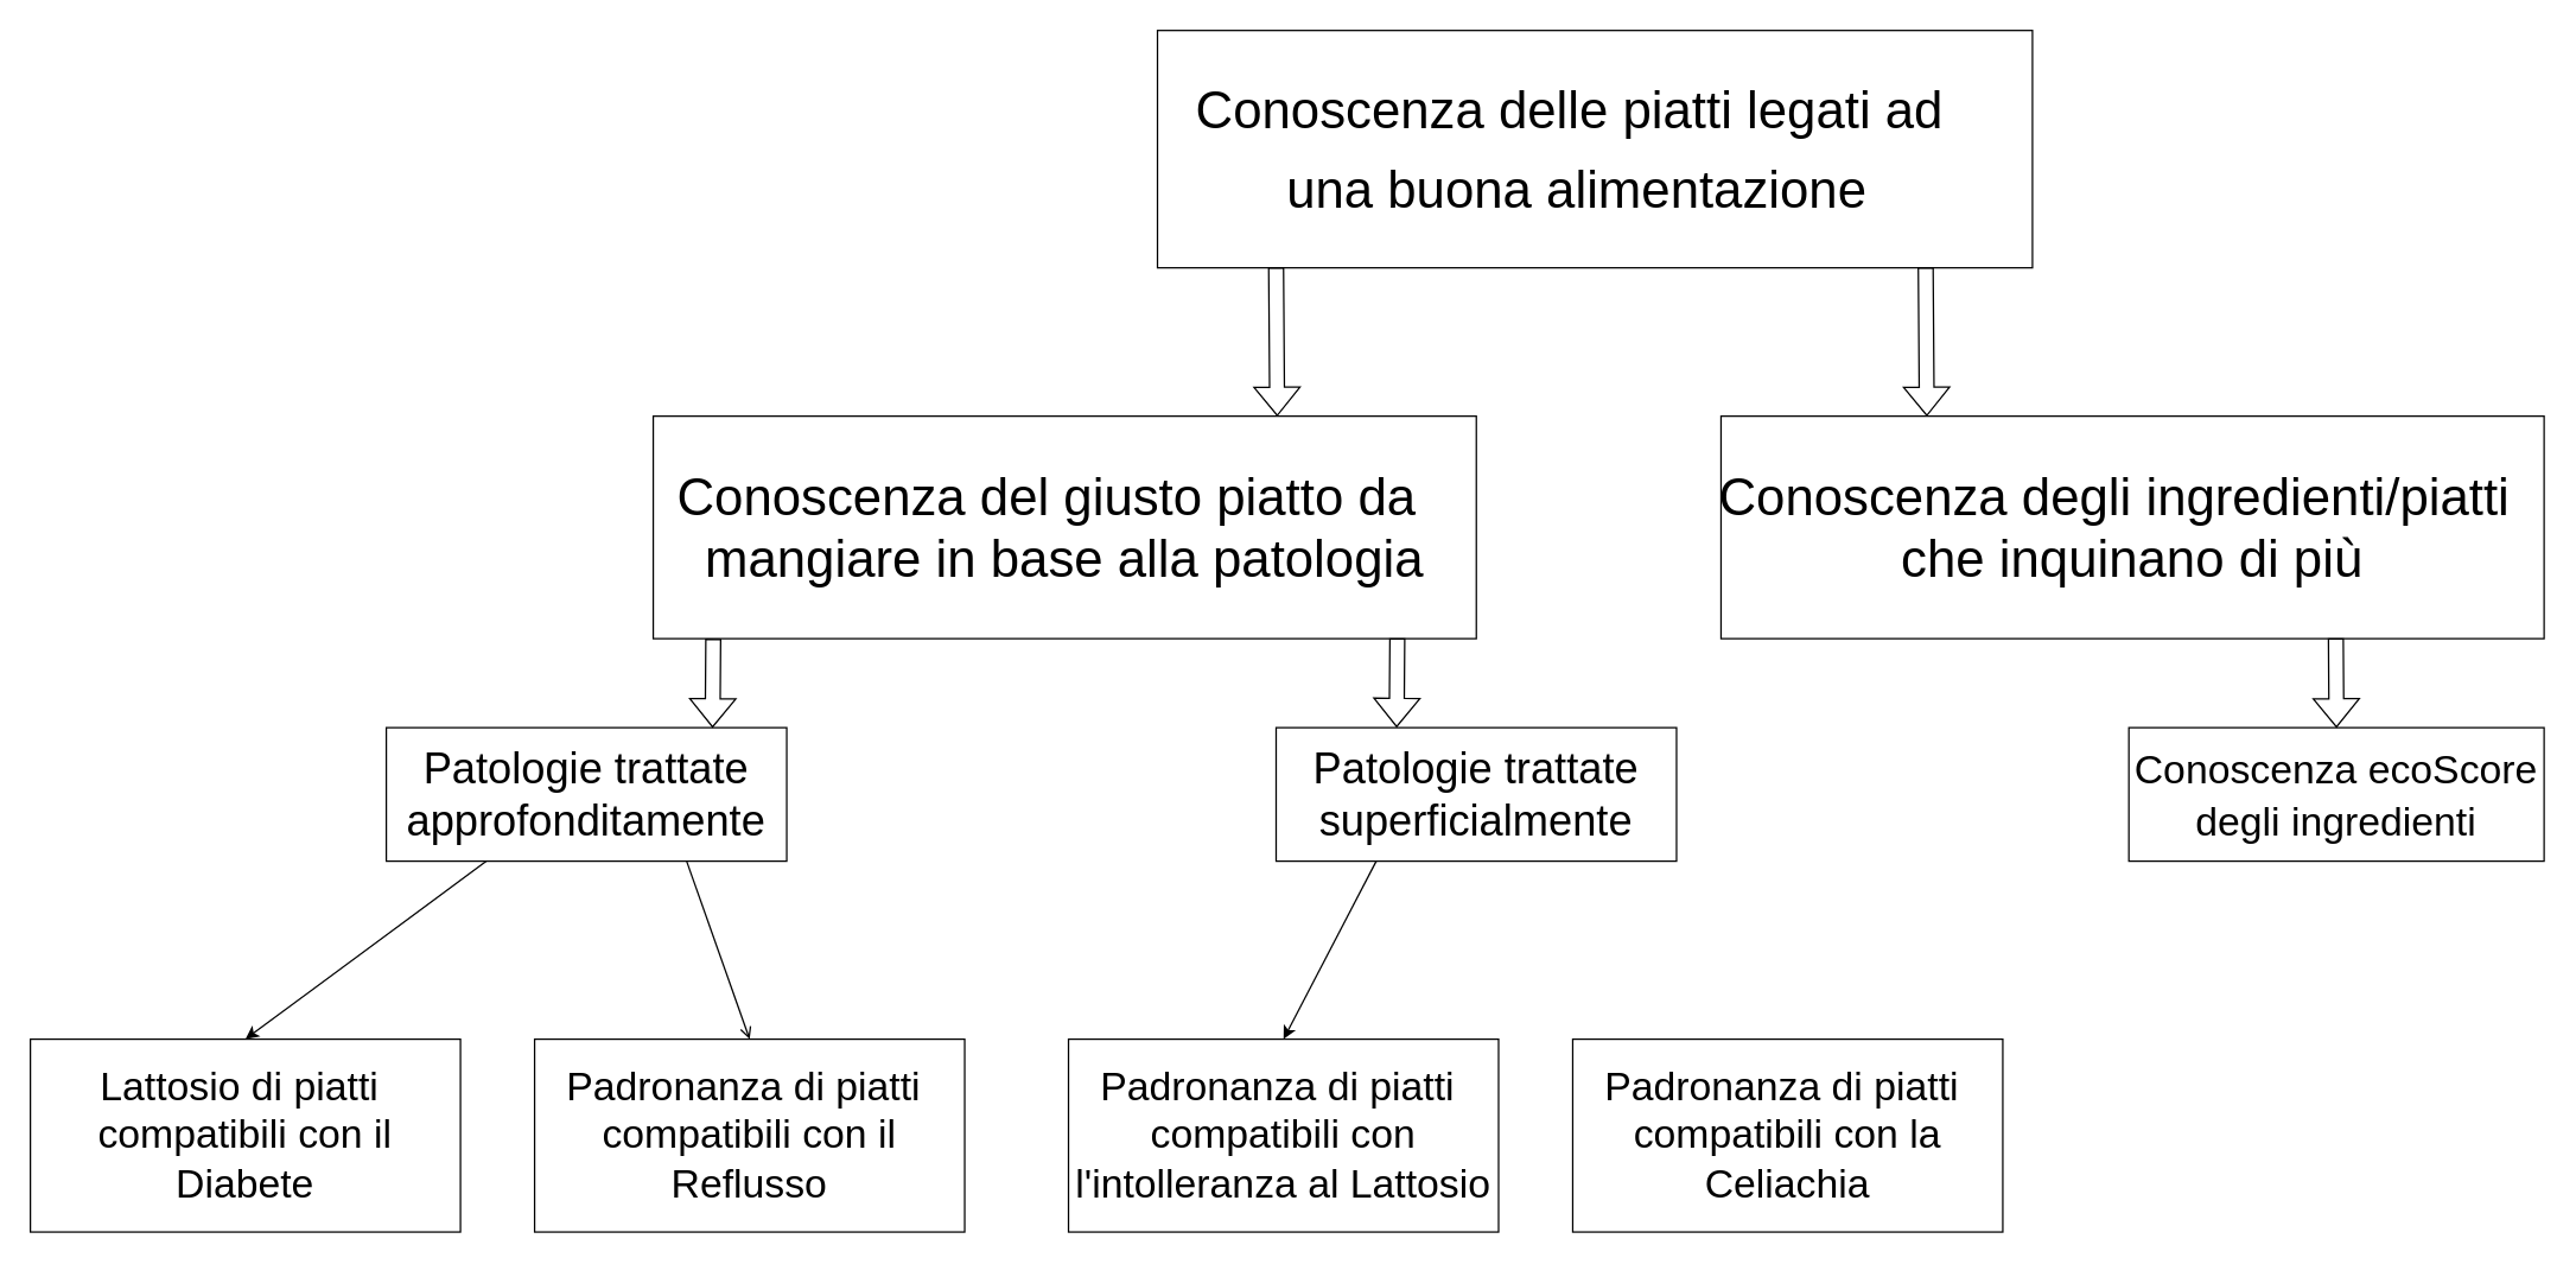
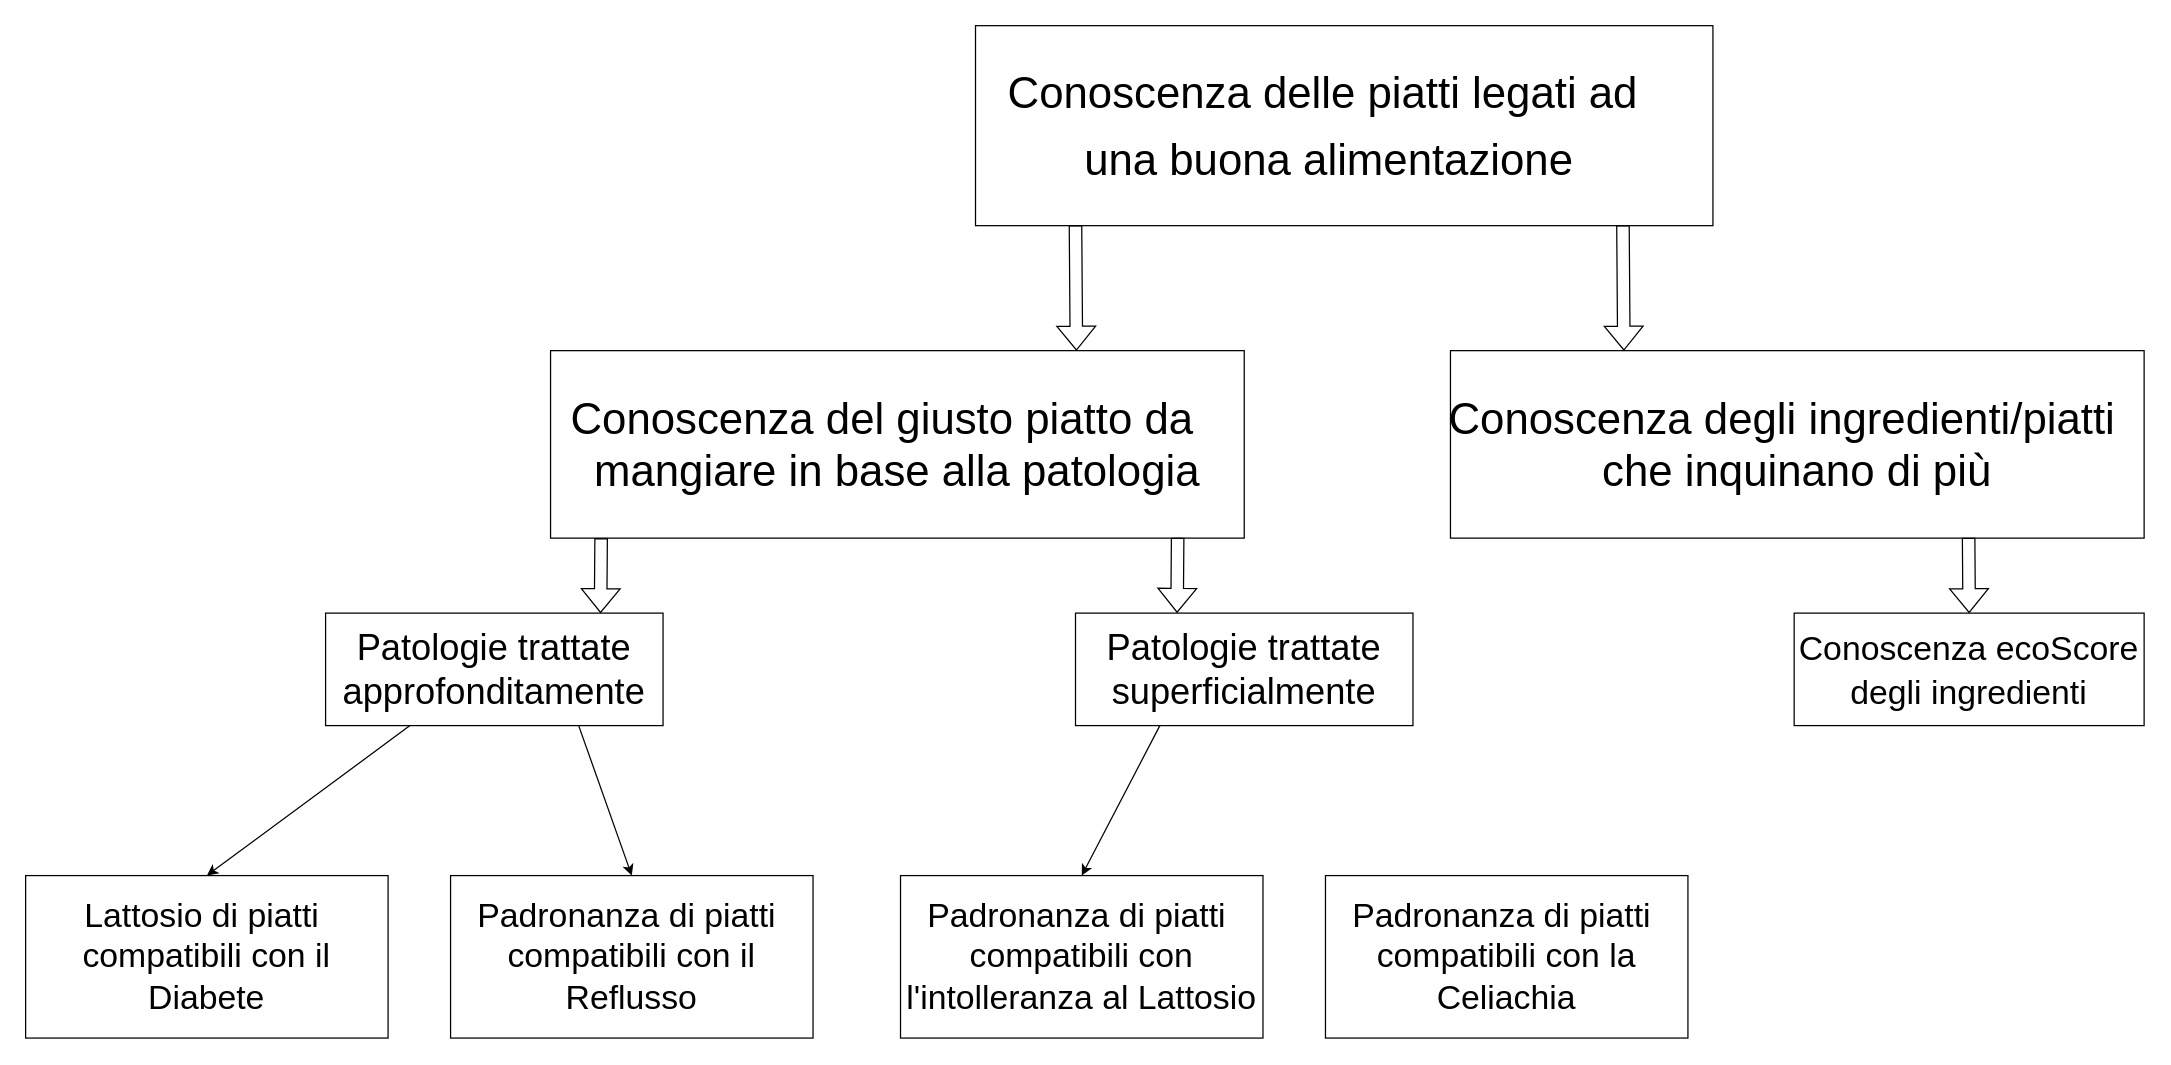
- <mxCell id="15" value="" style="endArrow=open;html=1;rounded=0;fontSize=37;exitX=0.75;exitY=1;exitDx=0;exitDy=0;entryX=0.5;entryY=0;entryDx=0;entryDy=0;" parent="1" source="10" target="7" edge="1"><mxGeometry width="50" height="50" relative="1" as="geometry"><mxPoint x="770" y="700" as="sourcePoint" /><mxPoint x="820" y="650" as="targetPoint" /></mxGeometry></mxCell>
+ <mxCell id="15" value="" style="endArrow=classic;html=1;rounded=0;fontSize=37;exitX=0.75;exitY=1;exitDx=0;exitDy=0;entryX=0.5;entryY=0;entryDx=0;entryDy=0;" parent="1" source="10" target="7" edge="1"><mxGeometry width="50" height="50" relative="1" as="geometry"><mxPoint x="770" y="700" as="sourcePoint" /><mxPoint x="820" y="650" as="targetPoint" /></mxGeometry></mxCell>
